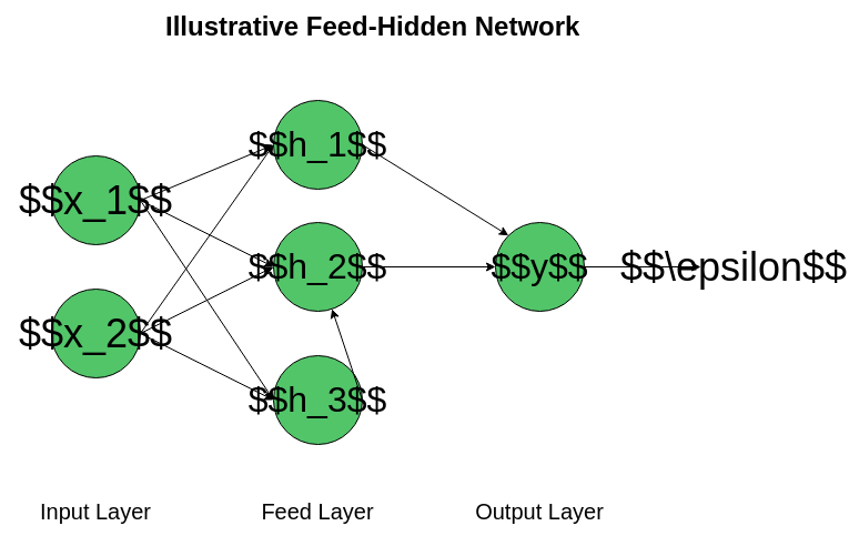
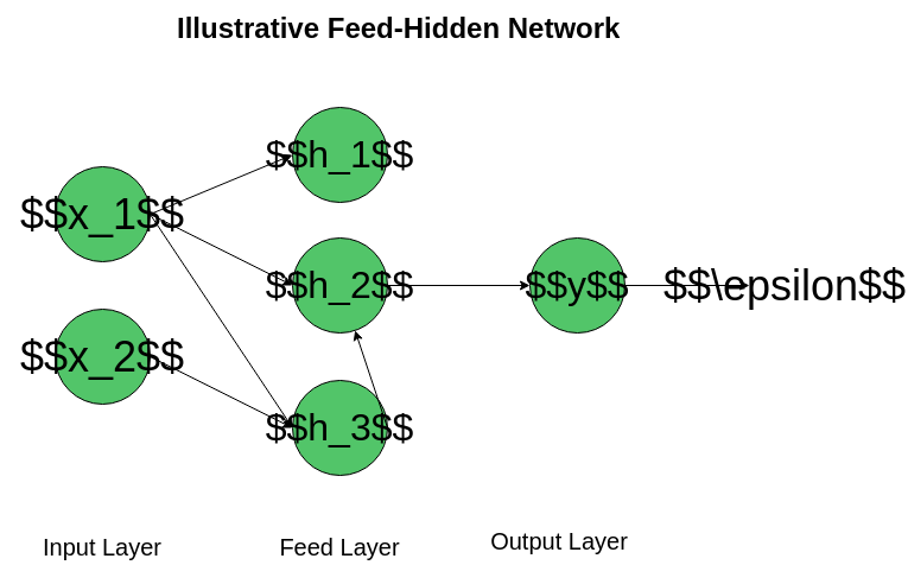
- <mxCell id="14" value="" style="endArrow=classic;html=1;exitX=1;exitY=0.5;exitDx=0;exitDy=0;entryX=0;entryY=0;entryDx=0;entryDy=0;" edge="1" parent="1" source="4" target="7"><mxGeometry width="50" height="50" relative="1" as="geometry"><mxPoint x="386" y="120" as="sourcePoint" /><mxPoint x="436" y="70" as="targetPoint" /></mxGeometry></mxCell>
- <mxCell id="11" value="" style="endArrow=classic;html=1;exitX=1;exitY=0.5;exitDx=0;exitDy=0;entryX=0;entryY=0.5;entryDx=0;entryDy=0;" edge="1" parent="1" source="3" target="4"><mxGeometry width="50" height="50" relative="1" as="geometry"><mxPoint x="96" y="450" as="sourcePoint" /><mxPoint x="146" y="400" as="targetPoint" /></mxGeometry></mxCell>
- <mxCell id="12" value="" style="endArrow=classic;html=1;exitX=1;exitY=0.5;exitDx=0;exitDy=0;entryX=0;entryY=0.5;entryDx=0;entryDy=0;" edge="1" parent="1" source="3" target="5"><mxGeometry width="50" height="50" relative="1" as="geometry"><mxPoint x="106" y="460" as="sourcePoint" /><mxPoint x="156" y="410" as="targetPoint" /></mxGeometry></mxCell>
- <mxCell id="19" value="Output Layer" style="text;html=1;strokeColor=none;fillColor=none;align=center;verticalAlign=middle;whiteSpace=wrap;rounded=0;labelBackgroundColor=#;fontSize=20;" vertex="1" parent="1"><mxGeometry x="411" y="450" width="150" height="20" as="geometry" /></mxCell>
+ <mxCell id="19" value="Output Layer" style="text;html=1;strokeColor=none;fillColor=none;align=center;verticalAlign=middle;whiteSpace=wrap;rounded=0;labelBackgroundColor=#;fontSize=20;" vertex="1" parent="1"><mxGeometry x="396" y="445" width="150" height="20" as="geometry" /></mxCell>
